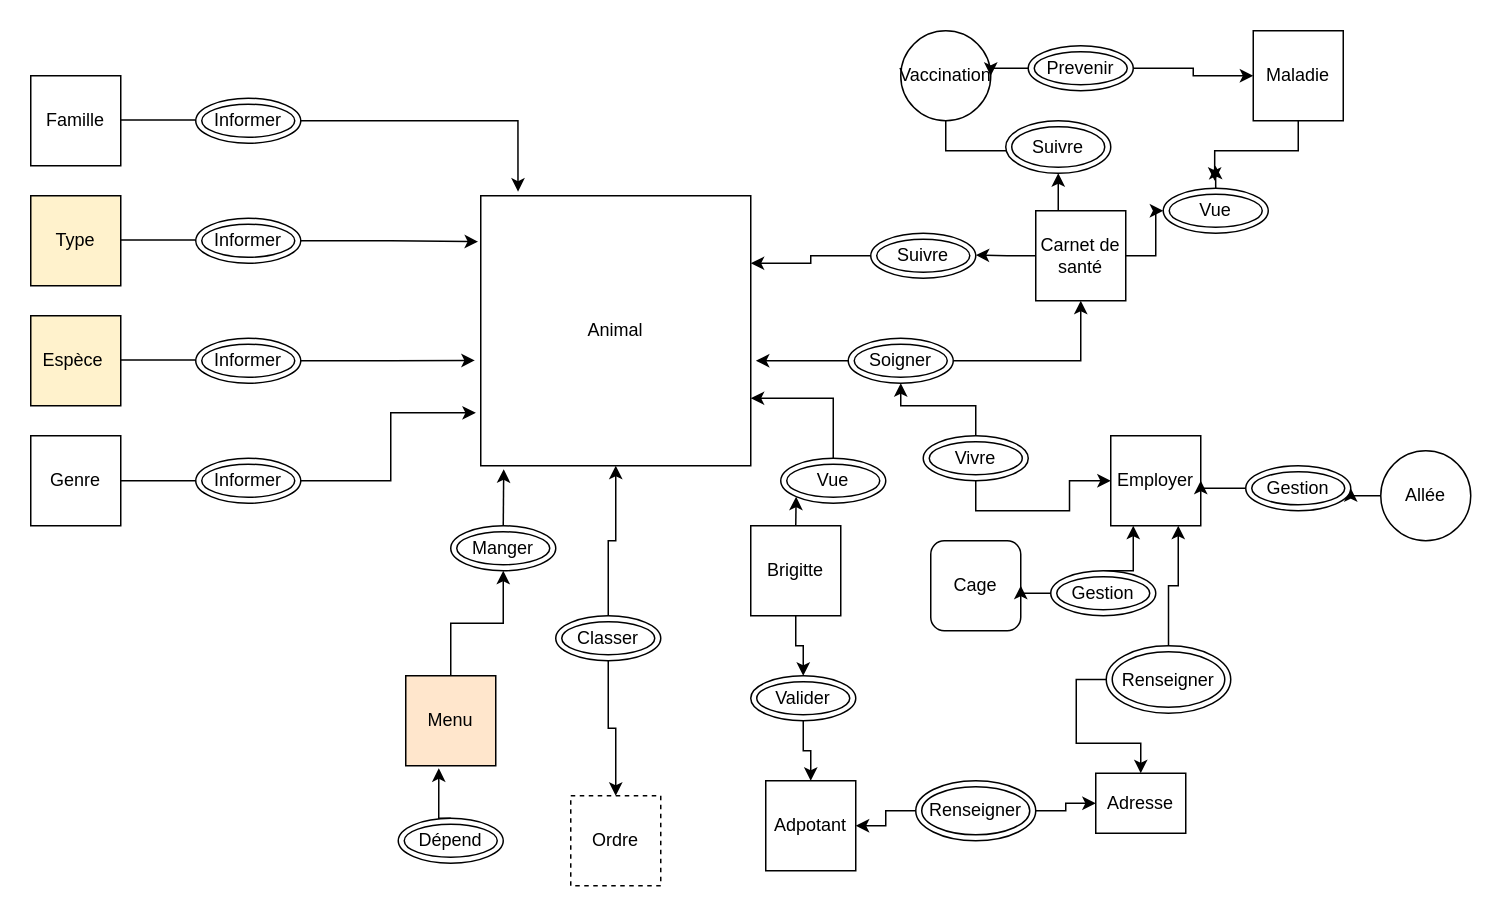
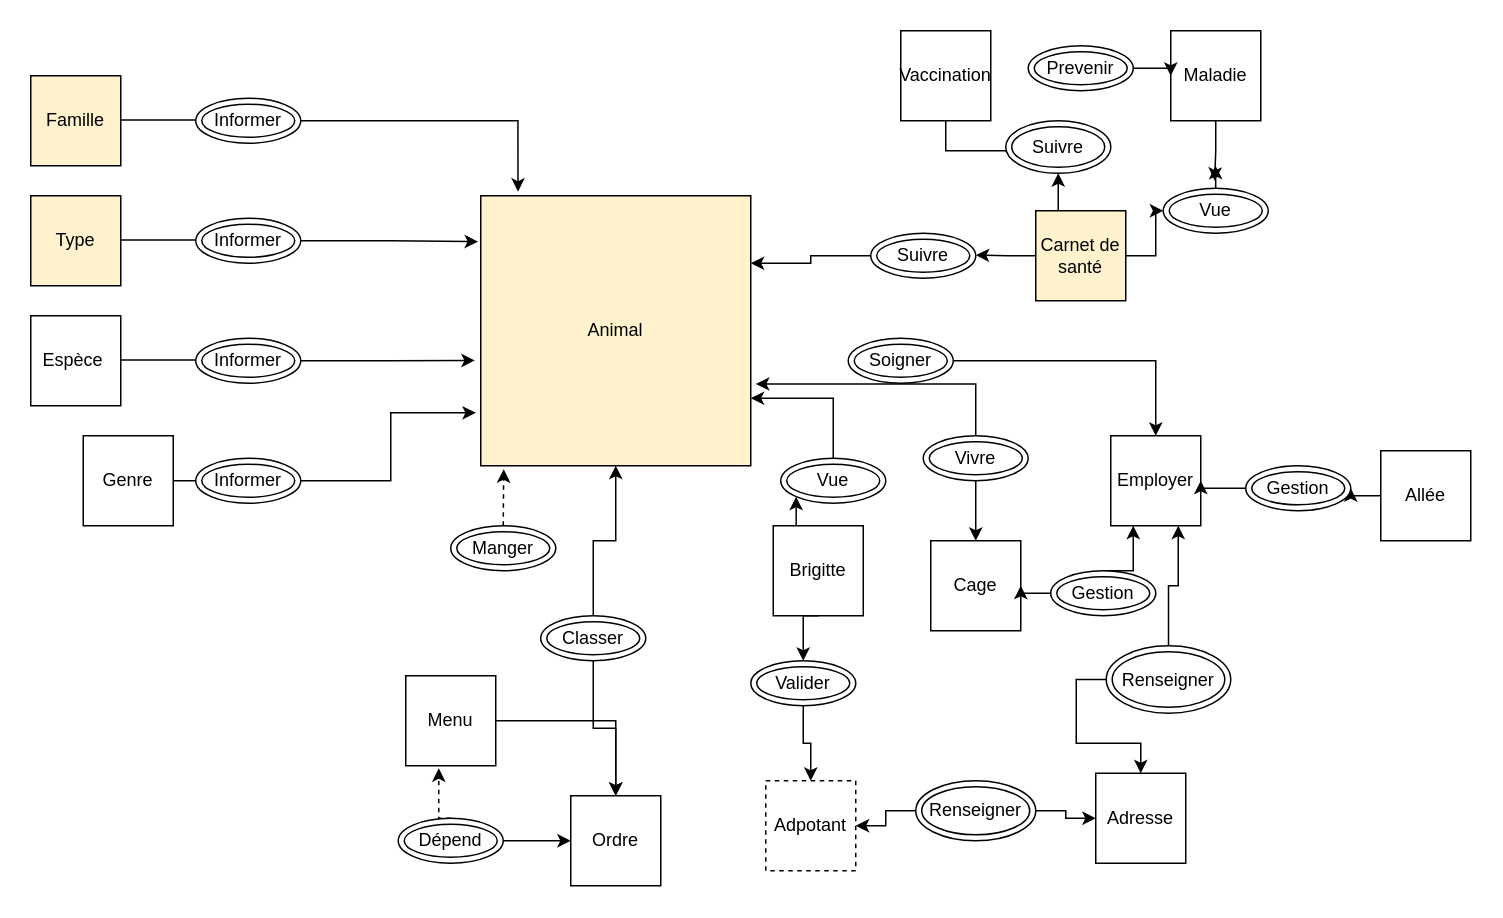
- <mxCell id="35" style="edgeStyle=orthogonalEdgeStyle;rounded=0;orthogonalLoop=1;jettySize=auto;html=1;exitX=0;exitY=0.5;exitDx=0;exitDy=0;entryX=1;entryY=0.5;entryDx=0;entryDy=0;" edge="1" parent="1" source="36" target="27"><mxGeometry relative="1" as="geometry" /></mxCell>
- <mxCell id="27" value="Vaccination" style="ellipse;whiteSpace=wrap;html=1;aspect=fixed;" vertex="1" parent="1"><mxGeometry x="600" y="20" width="60" height="60" as="geometry" /></mxCell>
+ <mxCell id="27" value="Vaccination" style="whiteSpace=wrap;html=1;aspect=fixed;" vertex="1" parent="1"><mxGeometry x="600" y="20" width="60" height="60" as="geometry" /></mxCell>
- <mxCell id="29" value="Maladie" style="whiteSpace=wrap;html=1;aspect=fixed;" vertex="1" parent="1"><mxGeometry x="835" y="20" width="60" height="60" as="geometry" /></mxCell>
+ <mxCell id="29" value="Maladie" style="whiteSpace=wrap;html=1;aspect=fixed;" vertex="1" parent="1"><mxGeometry x="780" y="20" width="60" height="60" as="geometry" /></mxCell>
- <mxCell id="3" value="Famille" style="whiteSpace=wrap;html=1;aspect=fixed;" vertex="1" parent="1"><mxGeometry x="20" y="50" width="60" height="60" as="geometry" /></mxCell>
+ <mxCell id="3" value="Famille" style="whiteSpace=wrap;html=1;aspect=fixed;fillColor=#fff2cc;" vertex="1" parent="1"><mxGeometry x="20" y="50" width="60" height="60" as="geometry" /></mxCell>
- <mxCell id="25" value="Carnet de&lt;br&gt;santé" style="whiteSpace=wrap;html=1;aspect=fixed;" vertex="1" parent="1"><mxGeometry x="690" y="140" width="60" height="60" as="geometry" /></mxCell>
+ <mxCell id="25" value="Carnet de&lt;br&gt;santé" style="whiteSpace=wrap;html=1;aspect=fixed;fillColor=#fff2cc;" vertex="1" parent="1"><mxGeometry x="690" y="140" width="60" height="60" as="geometry" /></mxCell>
- <mxCell id="2" value="Animal" style="whiteSpace=wrap;html=1;aspect=fixed;" vertex="1" parent="1"><mxGeometry x="320" y="130" width="180" height="180" as="geometry" /></mxCell>
+ <mxCell id="2" value="Animal" style="whiteSpace=wrap;html=1;aspect=fixed;fillColor=#fff2cc;" vertex="1" parent="1"><mxGeometry x="320" y="130" width="180" height="180" as="geometry" /></mxCell>
- <mxCell id="56" style="edgeStyle=orthogonalEdgeStyle;rounded=0;orthogonalLoop=1;jettySize=auto;html=1;exitX=1;exitY=0.5;exitDx=0;exitDy=0;" edge="1" parent="1" source="57" target="25"><mxGeometry relative="1" as="geometry" /></mxCell>
+ <mxCell id="56" style="edgeStyle=orthogonalEdgeStyle;rounded=0;orthogonalLoop=1;jettySize=auto;html=1;exitX=1;exitY=0.5;exitDx=0;exitDy=0;entryX=0.5;entryY=0;entryDx=0;entryDy=0;" edge="1" parent="1" source="57" target="52"><mxGeometry relative="1" as="geometry" /></mxCell>
- <mxCell id="4" value="Espèce&amp;nbsp;" style="whiteSpace=wrap;html=1;aspect=fixed;fillColor=#fff2cc;" vertex="1" parent="1"><mxGeometry x="20" y="210" width="60" height="60" as="geometry" /></mxCell>
+ <mxCell id="4" value="Espèce&amp;nbsp;" style="whiteSpace=wrap;html=1;aspect=fixed;" vertex="1" parent="1"><mxGeometry x="20" y="210" width="60" height="60" as="geometry" /></mxCell>
- <mxCell id="55" style="edgeStyle=orthogonalEdgeStyle;rounded=0;orthogonalLoop=1;jettySize=auto;html=1;exitX=0;exitY=0.5;exitDx=0;exitDy=0;entryX=1.019;entryY=0.611;entryDx=0;entryDy=0;entryPerimeter=0;" edge="1" parent="1" source="57" target="2"><mxGeometry relative="1" as="geometry" /></mxCell>
- <mxCell id="75" style="edgeStyle=orthogonalEdgeStyle;rounded=0;orthogonalLoop=1;jettySize=auto;html=1;exitX=0.5;exitY=0;exitDx=0;exitDy=0;" edge="1" parent="1" source="76" target="57"><mxGeometry relative="1" as="geometry" /></mxCell>
+ <mxCell id="75" style="edgeStyle=orthogonalEdgeStyle;rounded=0;orthogonalLoop=1;jettySize=auto;html=1;exitX=0.5;exitY=0;exitDx=0;exitDy=0;entryX=1.019;entryY=0.697;entryDx=0;entryDy=0;entryPerimeter=0;" edge="1" parent="1" source="76" target="2"><mxGeometry relative="1" as="geometry" /></mxCell>
- <mxCell id="5" value="Genre" style="whiteSpace=wrap;html=1;aspect=fixed;" vertex="1" parent="1"><mxGeometry x="20" y="290" width="60" height="60" as="geometry" /></mxCell>
+ <mxCell id="5" value="Genre" style="whiteSpace=wrap;html=1;aspect=fixed;" vertex="1" parent="1"><mxGeometry x="55" y="290" width="60" height="60" as="geometry" /></mxCell>
- <mxCell id="51" value="Allée" style="ellipse;whiteSpace=wrap;html=1;aspect=fixed;" vertex="1" parent="1"><mxGeometry x="920" y="300" width="60" height="60" as="geometry" /></mxCell>
+ <mxCell id="51" value="Allée" style="whiteSpace=wrap;html=1;aspect=fixed;" vertex="1" parent="1"><mxGeometry x="920" y="300" width="60" height="60" as="geometry" /></mxCell>
- <mxCell id="39" style="edgeStyle=orthogonalEdgeStyle;rounded=0;orthogonalLoop=1;jettySize=auto;html=1;exitX=0.5;exitY=0;exitDx=0;exitDy=0;entryX=0.085;entryY=1.013;entryDx=0;entryDy=0;entryPerimeter=0;" edge="1" parent="1" source="40" target="2"><mxGeometry relative="1" as="geometry" /></mxCell>
+ <mxCell id="39" style="edgeStyle=orthogonalEdgeStyle;rounded=0;orthogonalLoop=1;jettySize=auto;html=1;exitX=0.5;exitY=0;exitDx=0;exitDy=0;entryX=0.085;entryY=1.013;entryDx=0;entryDy=0;entryPerimeter=0;dashed=1;" edge="1" parent="1" source="40" target="2"><mxGeometry relative="1" as="geometry" /></mxCell>
- <mxCell id="74" style="edgeStyle=orthogonalEdgeStyle;rounded=0;orthogonalLoop=1;jettySize=auto;html=1;exitX=0.5;exitY=1;exitDx=0;exitDy=0;" edge="1" parent="1" source="76" target="52"><mxGeometry relative="1" as="geometry" /></mxCell>
+ <mxCell id="74" style="edgeStyle=orthogonalEdgeStyle;rounded=0;orthogonalLoop=1;jettySize=auto;html=1;exitX=0.5;exitY=1;exitDx=0;exitDy=0;entryX=0.5;entryY=0;entryDx=0;entryDy=0;" edge="1" parent="1" source="76" target="68"><mxGeometry relative="1" as="geometry" /></mxCell>
- <mxCell id="49" value="Brigitte" style="whiteSpace=wrap;html=1;aspect=fixed;" vertex="1" parent="1"><mxGeometry x="500" y="350" width="60" height="60" as="geometry" /></mxCell>
+ <mxCell id="49" value="Brigitte" style="whiteSpace=wrap;html=1;aspect=fixed;" vertex="1" parent="1"><mxGeometry x="515" y="350" width="60" height="60" as="geometry" /></mxCell>
- <mxCell id="68" value="Cage" style="whiteSpace=wrap;html=1;aspect=fixed;rounded=1;" vertex="1" parent="1"><mxGeometry x="620" y="360" width="60" height="60" as="geometry" /></mxCell>
+ <mxCell id="68" value="Cage" style="whiteSpace=wrap;html=1;aspect=fixed;" vertex="1" parent="1"><mxGeometry x="620" y="360" width="60" height="60" as="geometry" /></mxCell>
- <mxCell id="19" value="" style="edgeStyle=orthogonalEdgeStyle;rounded=0;orthogonalLoop=1;jettySize=auto;html=1;" edge="1" parent="1" source="20" target="40"><mxGeometry relative="1" as="geometry" /></mxCell>
+ <mxCell id="19" value="" style="edgeStyle=orthogonalEdgeStyle;rounded=0;orthogonalLoop=1;jettySize=auto;html=1;" edge="1" parent="1" source="20" target="21"><mxGeometry relative="1" as="geometry" /></mxCell>
- <mxCell id="43" value="Classer" style="ellipse;shape=doubleEllipse;whiteSpace=wrap;html=1;" vertex="1" parent="1"><mxGeometry x="370" y="410" width="70" height="30" as="geometry" /></mxCell>
+ <mxCell id="43" value="Classer" style="ellipse;shape=doubleEllipse;whiteSpace=wrap;html=1;" vertex="1" parent="1"><mxGeometry x="360" y="410" width="70" height="30" as="geometry" /></mxCell>
- <mxCell id="67" value="Valider" style="ellipse;shape=doubleEllipse;whiteSpace=wrap;html=1;" vertex="1" parent="1"><mxGeometry x="500" y="450" width="70" height="30" as="geometry" /></mxCell>
+ <mxCell id="67" value="Valider" style="ellipse;shape=doubleEllipse;whiteSpace=wrap;html=1;" vertex="1" parent="1"><mxGeometry x="500" y="440" width="70" height="30" as="geometry" /></mxCell>
- <mxCell id="20" value="Menu" style="whiteSpace=wrap;html=1;aspect=fixed;fillColor=#ffe6cc;" vertex="1" parent="1"><mxGeometry x="270" y="450" width="60" height="60" as="geometry" /></mxCell>
+ <mxCell id="20" value="Menu" style="whiteSpace=wrap;html=1;aspect=fixed;" vertex="1" parent="1"><mxGeometry x="270" y="450" width="60" height="60" as="geometry" /></mxCell>
- <mxCell id="44" style="edgeStyle=orthogonalEdgeStyle;rounded=0;orthogonalLoop=1;jettySize=auto;html=1;exitX=0.5;exitY=0;exitDx=0;exitDy=0;entryX=0.367;entryY=1.028;entryDx=0;entryDy=0;entryPerimeter=0;" edge="1" parent="1" source="46" target="20"><mxGeometry relative="1" as="geometry" /></mxCell>
+ <mxCell id="44" style="edgeStyle=orthogonalEdgeStyle;rounded=0;orthogonalLoop=1;jettySize=auto;html=1;exitX=0.5;exitY=0;exitDx=0;exitDy=0;entryX=0.367;entryY=1.028;entryDx=0;entryDy=0;entryPerimeter=0;dashed=1;" edge="1" parent="1" source="46" target="20"><mxGeometry relative="1" as="geometry" /></mxCell>
- <mxCell id="53" value="Adresse" style="whiteSpace=wrap;html=1;aspect=fixed;" vertex="1" parent="1"><mxGeometry x="730" y="515" width="60" height="40" as="geometry" /></mxCell>
+ <mxCell id="53" value="Adresse" style="whiteSpace=wrap;html=1;aspect=fixed;" vertex="1" parent="1"><mxGeometry x="730" y="515" width="60" height="60" as="geometry" /></mxCell>
- <mxCell id="54" value="Adpotant" style="whiteSpace=wrap;html=1;aspect=fixed;" vertex="1" parent="1"><mxGeometry x="510" y="520" width="60" height="60" as="geometry" /></mxCell>
+ <mxCell id="54" value="Adpotant" style="whiteSpace=wrap;html=1;aspect=fixed;dashed=1;" vertex="1" parent="1"><mxGeometry x="510" y="520" width="60" height="60" as="geometry" /></mxCell>
+ <mxCell id="45" style="edgeStyle=orthogonalEdgeStyle;rounded=0;orthogonalLoop=1;jettySize=auto;html=1;exitX=1;exitY=0.5;exitDx=0;exitDy=0;entryX=0;entryY=0.5;entryDx=0;entryDy=0;" edge="1" parent="1" source="46" target="21"><mxGeometry relative="1" as="geometry" /></mxCell>
- <mxCell id="21" value="Ordre" style="whiteSpace=wrap;html=1;aspect=fixed;dashed=1;" vertex="1" parent="1"><mxGeometry x="380" y="530" width="60" height="60" as="geometry" /></mxCell>
+ <mxCell id="21" value="Ordre" style="whiteSpace=wrap;html=1;aspect=fixed;" vertex="1" parent="1"><mxGeometry x="380" y="530" width="60" height="60" as="geometry" /></mxCell>
